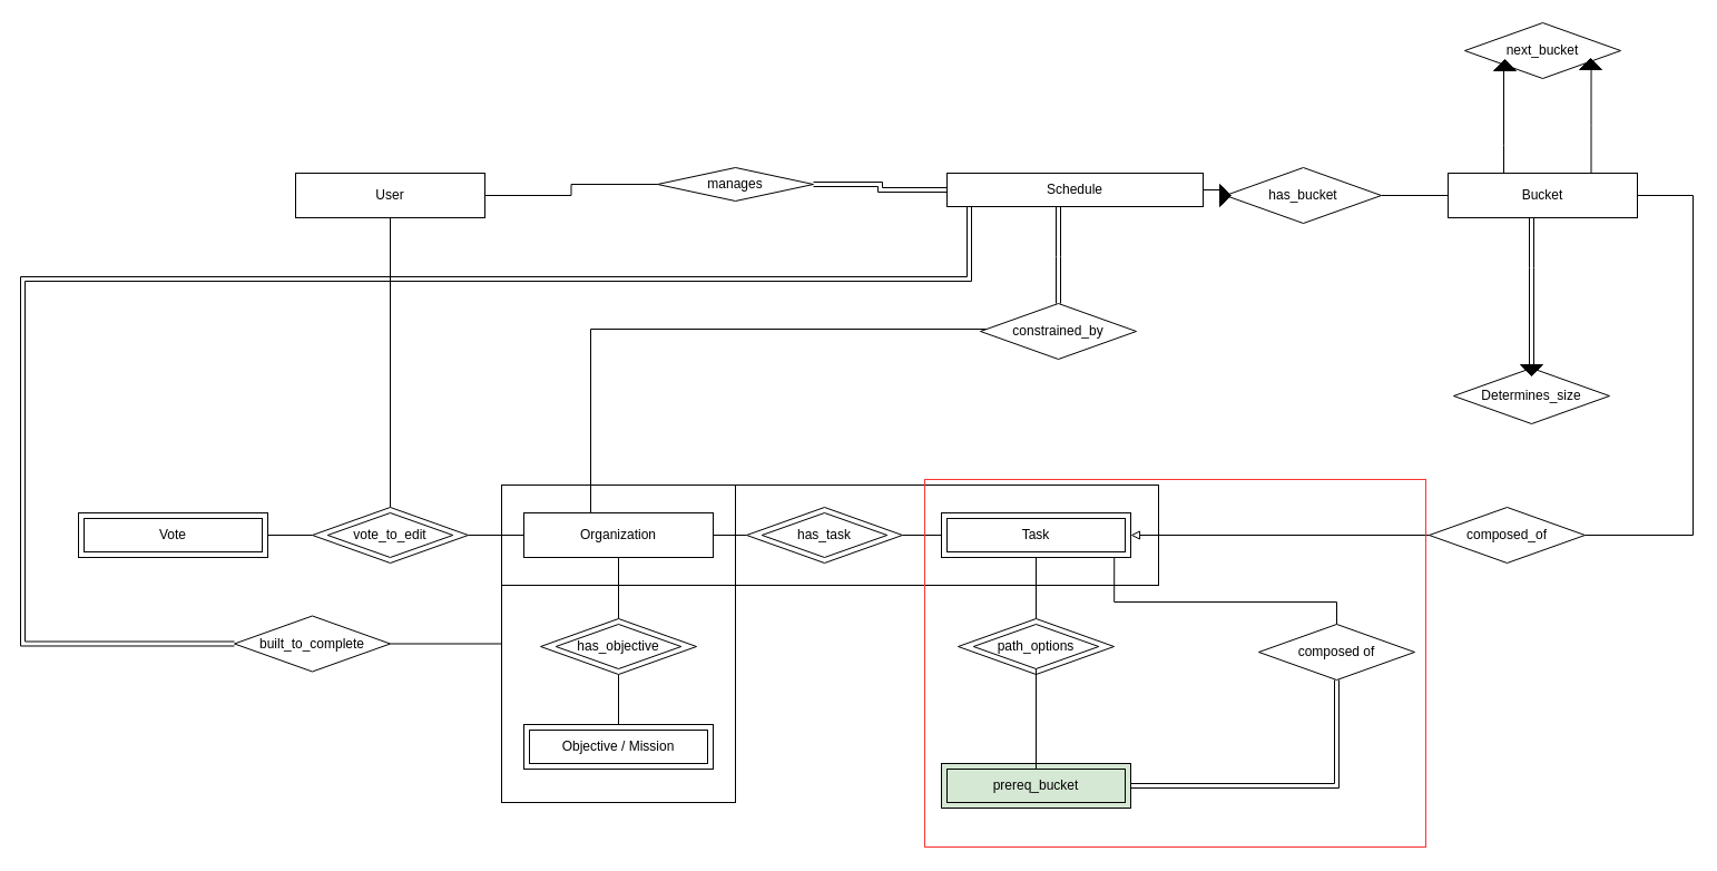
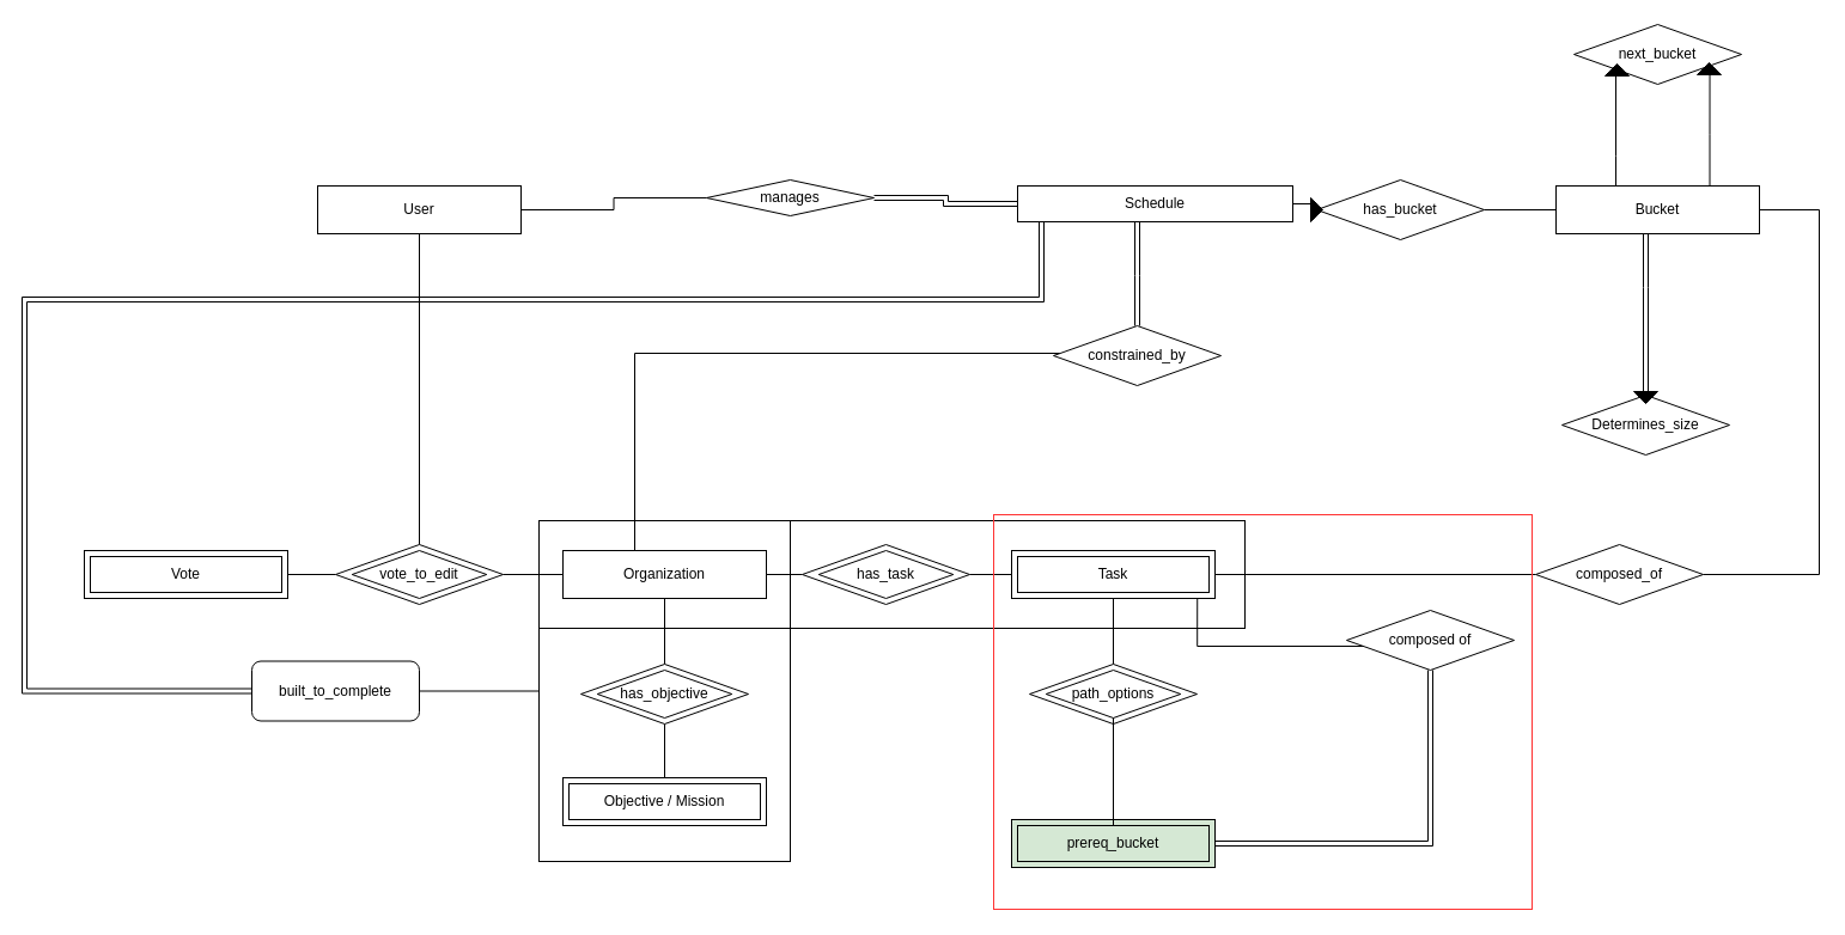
- <mxCell id="47" style="edgeStyle=orthogonalEdgeStyle;rounded=0;orthogonalLoop=1;jettySize=auto;html=1;endArrow=block;endFill=0;entryX=1;entryY=0.5;entryDx=0;entryDy=0;" parent="1" source="48" target="12" edge="1"><mxGeometry relative="1" as="geometry" /></mxCell>
+ <mxCell id="47" style="edgeStyle=orthogonalEdgeStyle;rounded=0;orthogonalLoop=1;jettySize=auto;html=1;endArrow=none;endFill=0;entryX=1;entryY=0.5;entryDx=0;entryDy=0;" parent="1" source="48" target="12" edge="1"><mxGeometry relative="1" as="geometry" /></mxCell>
- <mxCell id="50" value="built_to_complete" style="rhombus;whiteSpace=wrap;html=1;fillColor=default;" parent="1" vertex="1"><mxGeometry x="210" y="552.5" width="140" height="50" as="geometry" /></mxCell>
+ <mxCell id="50" value="built_to_complete" style="whiteSpace=wrap;html=1;fillColor=default;rounded=1;" parent="1" vertex="1"><mxGeometry x="210" y="552.5" width="140" height="50" as="geometry" /></mxCell>
- <mxCell id="59" value="composed of" style="rhombus;whiteSpace=wrap;html=1;fillColor=default;" parent="1" vertex="1"><mxGeometry x="1130" y="560" width="140" height="50" as="geometry" /></mxCell>
+ <mxCell id="59" value="composed of" style="rhombus;whiteSpace=wrap;html=1;fillColor=default;" parent="1" vertex="1"><mxGeometry x="1125" y="510" width="140" height="50" as="geometry" /></mxCell>
